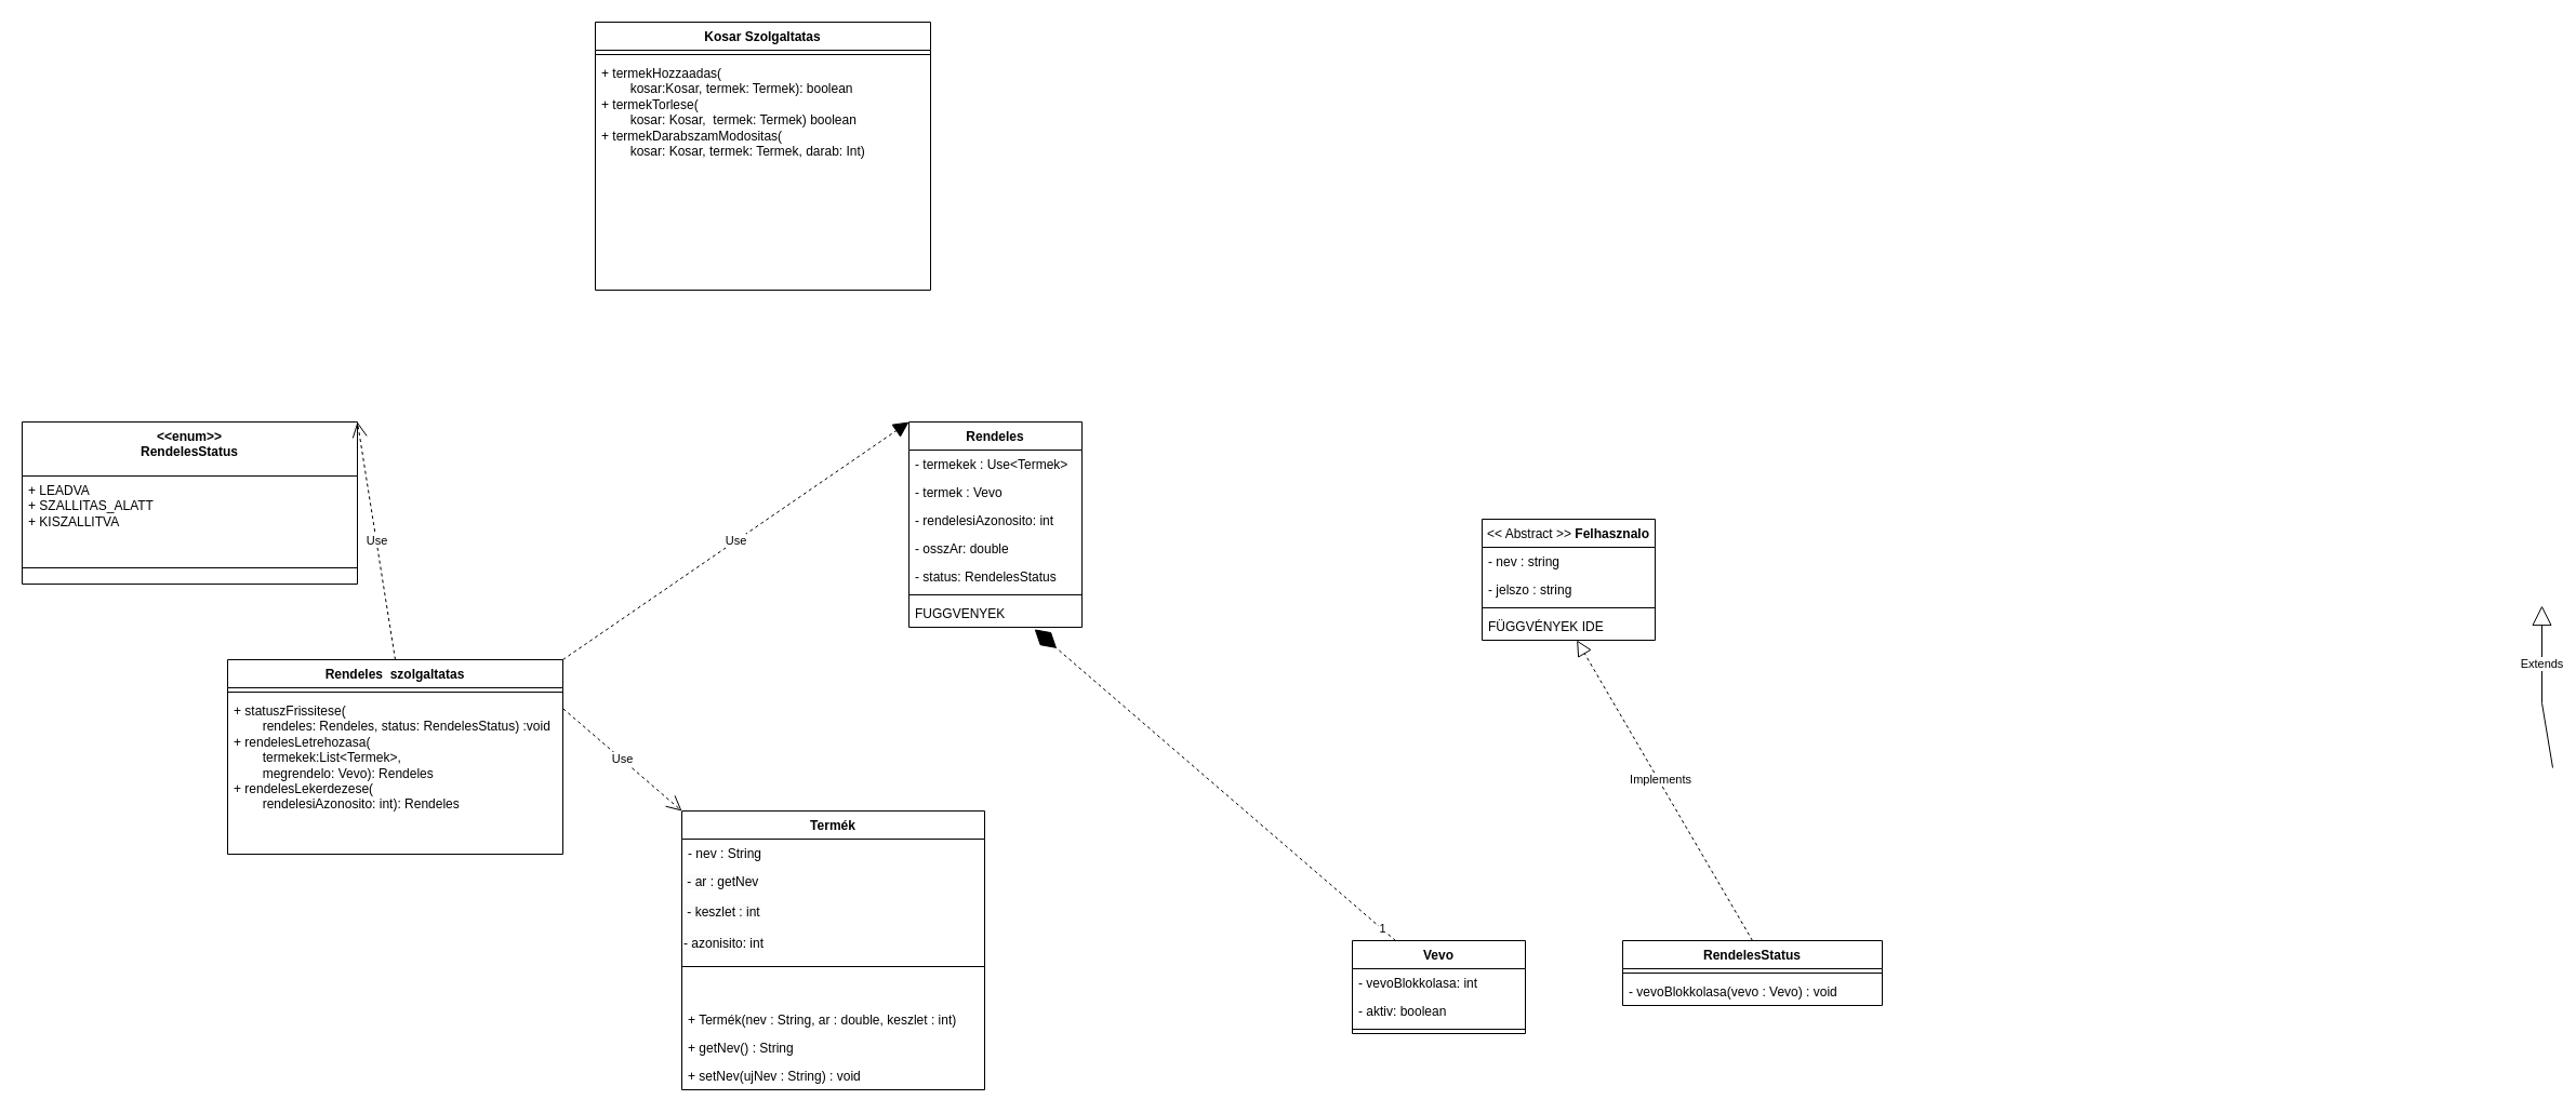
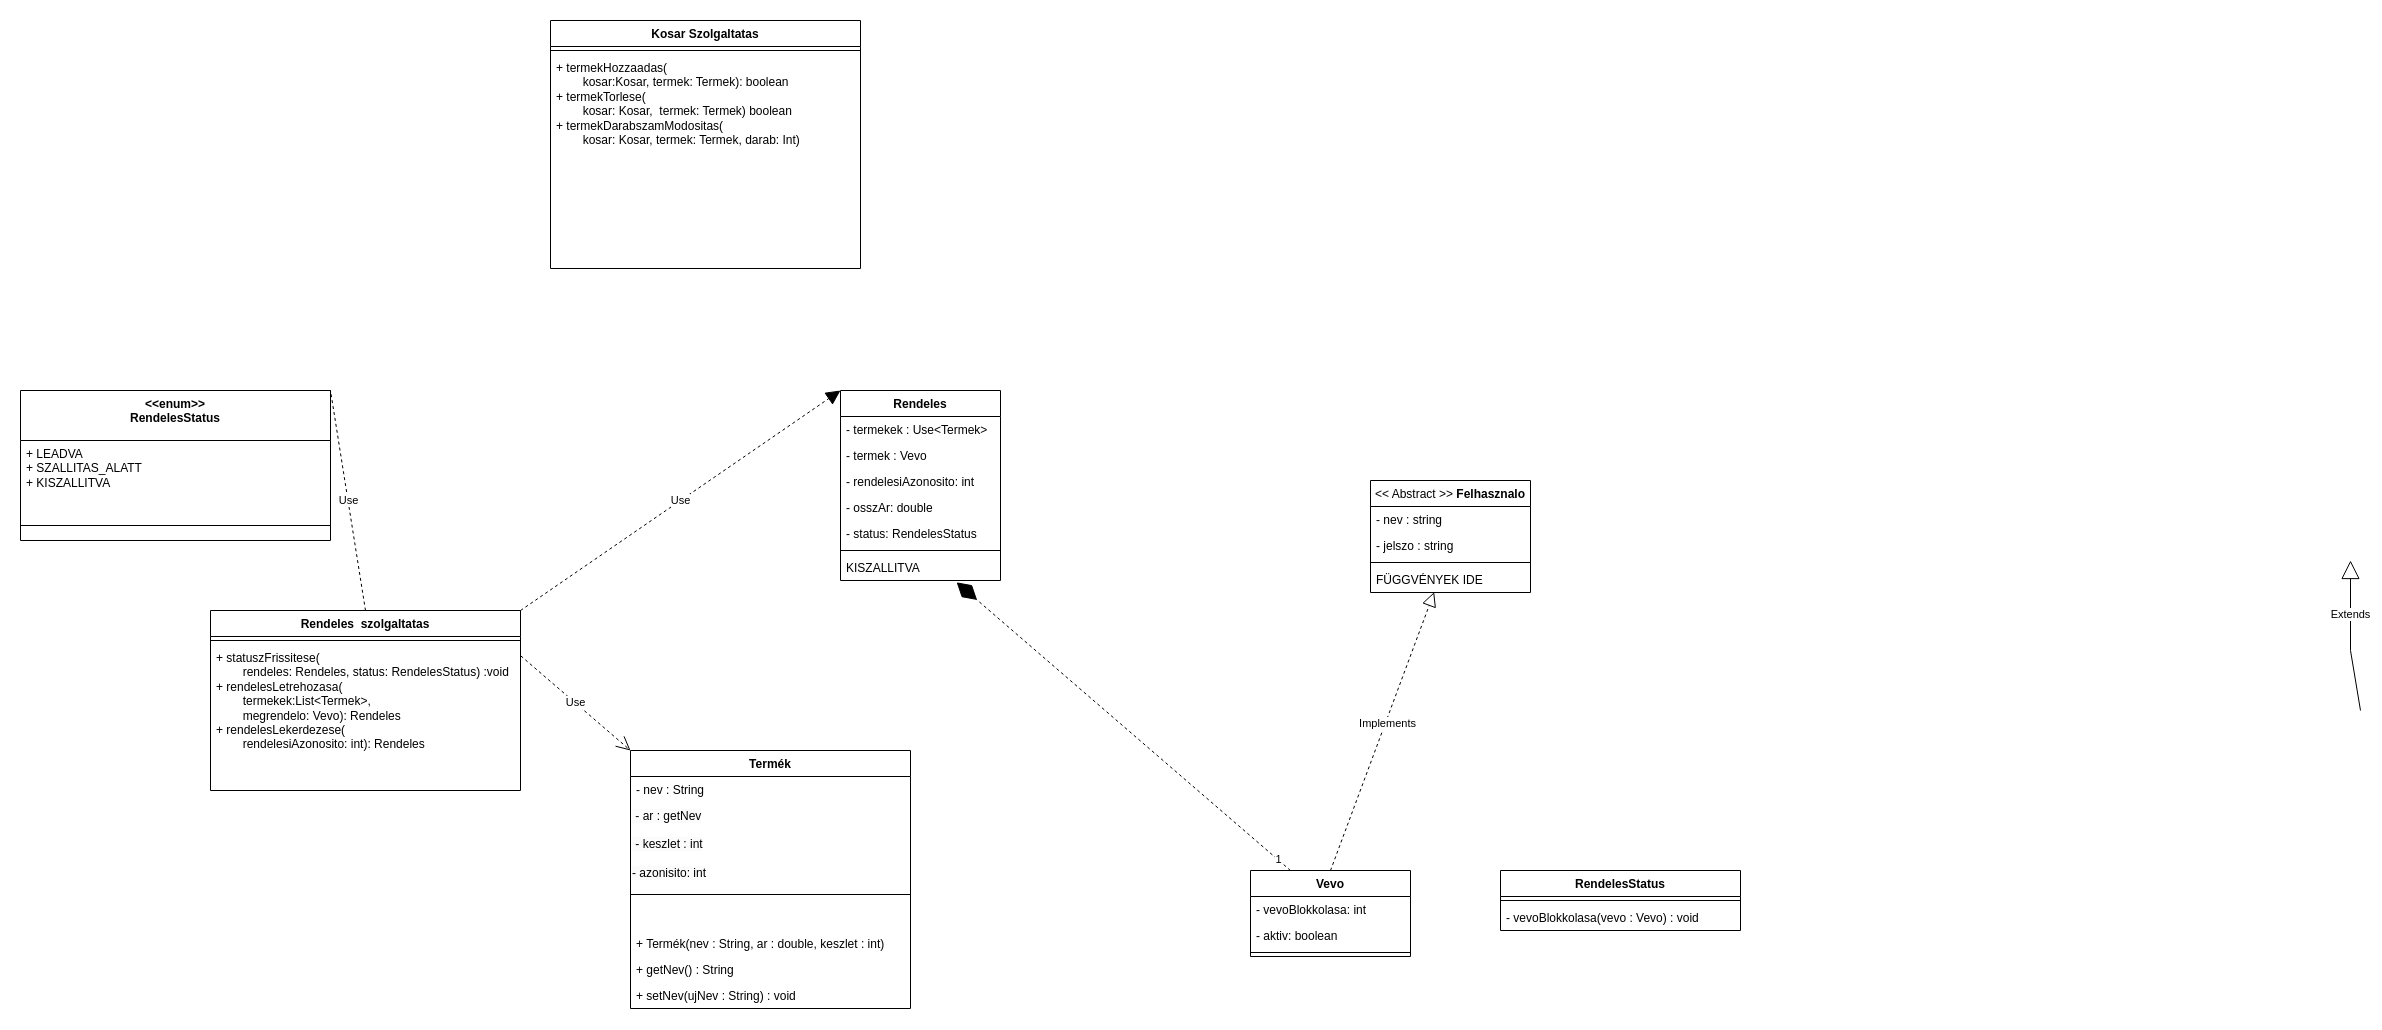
- <mxCell id="48" value="Use" style="endArrow=open;endSize=12;dashed=1;html=1;rounded=0;exitX=0.5;exitY=0;exitDx=0;exitDy=0;entryX=1;entryY=0;entryDx=0;entryDy=0;" parent="1" source="37" target="43" edge="1"><mxGeometry width="160" relative="1" as="geometry"><mxPoint x="440" y="530" as="sourcePoint" /><mxPoint x="720" y="340" as="targetPoint" /></mxGeometry></mxCell>
+ <mxCell id="48" value="Use" style="endArrow=none;endSize=12;dashed=1;html=1;rounded=0;exitX=0.5;exitY=0;exitDx=0;exitDy=0;entryX=1;entryY=0;entryDx=0;entryDy=0;" parent="1" source="37" target="43" edge="1"><mxGeometry width="160" relative="1" as="geometry"><mxPoint x="440" y="530" as="sourcePoint" /><mxPoint x="720" y="340" as="targetPoint" /></mxGeometry></mxCell>
- <mxCell id="30" value="FUGGVENYEK" style="text;strokeColor=none;fillColor=none;align=left;verticalAlign=top;spacingLeft=4;spacingRight=4;overflow=hidden;rotatable=0;points=[[0,0.5],[1,0.5]];portConstraint=eastwest;whiteSpace=wrap;html=1;" parent="23" vertex="1"><mxGeometry y="164" width="160" height="26" as="geometry" /></mxCell>
+ <mxCell id="30" value="KISZALLITVA" style="text;strokeColor=none;fillColor=none;align=left;verticalAlign=top;spacingLeft=4;spacingRight=4;overflow=hidden;rotatable=0;points=[[0,0.5],[1,0.5]];portConstraint=eastwest;whiteSpace=wrap;html=1;" parent="23" vertex="1"><mxGeometry y="164" width="160" height="26" as="geometry" /></mxCell>
+ <mxCell id="33" value="" style="endArrow=block;dashed=1;endFill=0;endSize=12;html=1;rounded=0;exitX=0.5;exitY=0;exitDx=0;exitDy=0;entryX=0.398;entryY=0.984;entryDx=0;entryDy=0;entryPerimeter=0;" parent="1" source="15" target="14" edge="1"><mxGeometry width="160" relative="1" as="geometry"><mxPoint x="1580" y="870" as="sourcePoint" /><mxPoint x="1434" y="792" as="targetPoint" /></mxGeometry></mxCell>
+ <mxCell id="34" value="Implements" style="edgeLabel;html=1;align=center;verticalAlign=middle;resizable=0;points=[];" parent="33" vertex="1" connectable="0"><mxGeometry x="0.066" y="-1" relative="1" as="geometry"><mxPoint as="offset" /></mxGeometry></mxCell>
- <mxCell id="31" value="" style="endArrow=block;dashed=1;endFill=0;endSize=12;html=1;rounded=0;exitX=0.5;exitY=0;exitDx=0;exitDy=0;" parent="1" source="19" target="14" edge="1"><mxGeometry width="160" relative="1" as="geometry"><mxPoint x="1420" y="810" as="sourcePoint" /><mxPoint x="1580" y="810" as="targetPoint" /></mxGeometry></mxCell>
- <mxCell id="32" value="Implements" style="edgeLabel;html=1;align=center;verticalAlign=middle;resizable=0;points=[];" parent="31" vertex="1" connectable="0"><mxGeometry x="0.066" y="-1" relative="1" as="geometry"><mxPoint as="offset" /></mxGeometry></mxCell>
